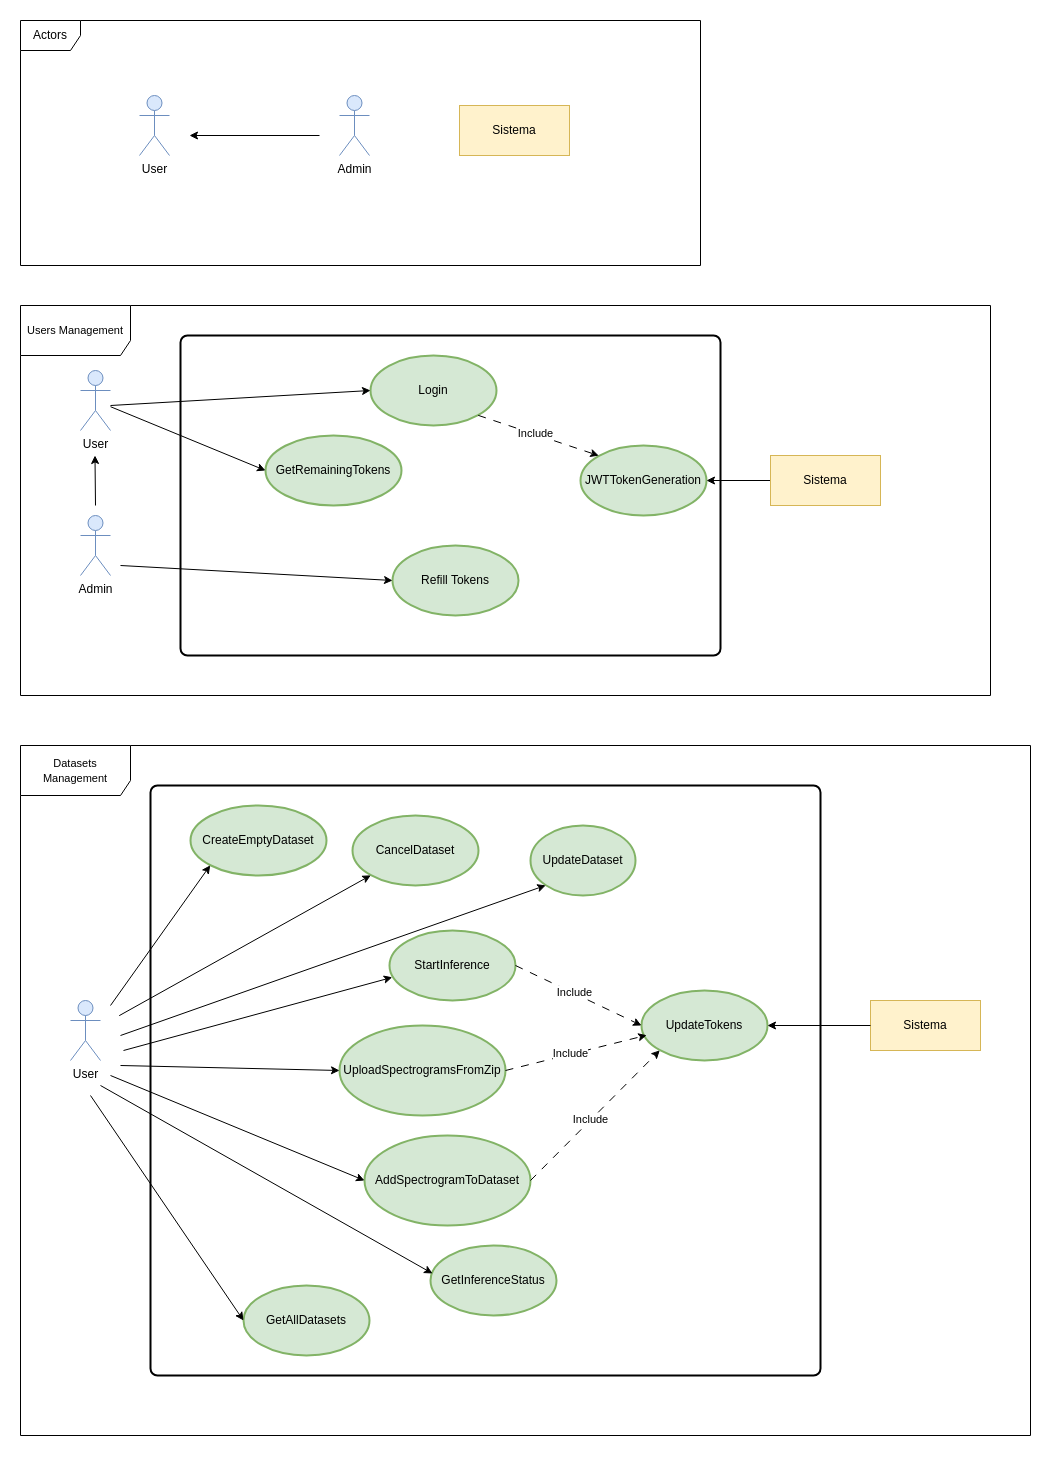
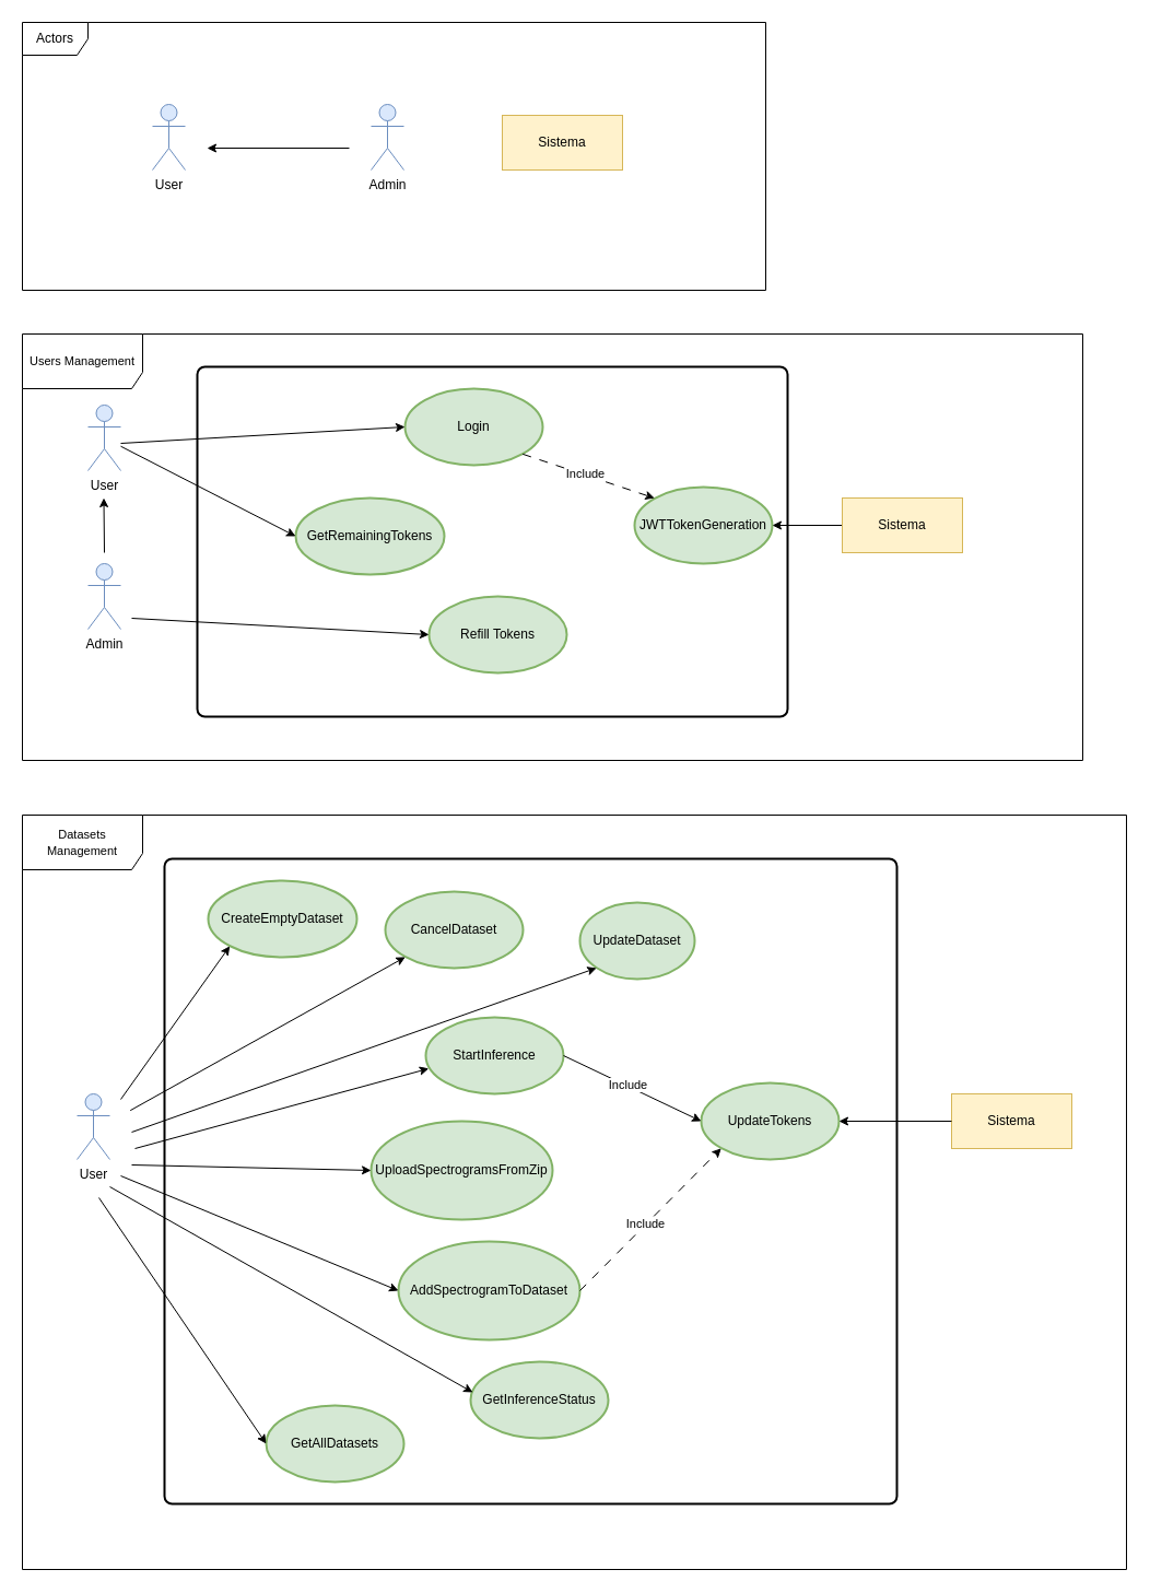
- <mxCell id="13" value="GetRemainingTokens" style="strokeWidth=2;html=1;shape=mxgraph.flowchart.start_1;whiteSpace=wrap;fillColor=#d5e8d4;strokeColor=#82b366;" vertex="1" parent="1"><mxGeometry x="265" y="435" width="136" height="70" as="geometry" /></mxCell>
+ <mxCell id="13" value="GetRemainingTokens" style="strokeWidth=2;html=1;shape=mxgraph.flowchart.start_1;whiteSpace=wrap;fillColor=#d5e8d4;strokeColor=#82b366;" vertex="1" parent="1"><mxGeometry x="270" y="455" width="136" height="70" as="geometry" /></mxCell>
- <mxCell id="40" value="" style="endArrow=classic;html=1;rounded=0;exitX=1;exitY=0.5;exitDx=0;exitDy=0;exitPerimeter=0;entryX=0;entryY=0.5;entryDx=0;entryDy=0;entryPerimeter=0;dashed=1;dashPattern=8 8;" edge="1" parent="1" source="25" target="30"><mxGeometry width="50" height="50" relative="1" as="geometry"><mxPoint x="590" y="1005" as="sourcePoint" /><mxPoint x="640" y="955" as="targetPoint" /></mxGeometry></mxCell>
+ <mxCell id="40" value="" style="endArrow=classic;html=1;rounded=0;exitX=1;exitY=0.5;exitDx=0;exitDy=0;exitPerimeter=0;entryX=0;entryY=0.5;entryDx=0;entryDy=0;entryPerimeter=0;dashed=0;dashPattern=8 8;" edge="1" parent="1" source="25" target="30"><mxGeometry width="50" height="50" relative="1" as="geometry"><mxPoint x="590" y="1005" as="sourcePoint" /><mxPoint x="640" y="955" as="targetPoint" /></mxGeometry></mxCell>
- <mxCell id="42" value="" style="endArrow=classic;html=1;rounded=0;exitX=1;exitY=0.5;exitDx=0;exitDy=0;exitPerimeter=0;entryX=0.041;entryY=0.639;entryDx=0;entryDy=0;entryPerimeter=0;dashed=1;dashPattern=8 8;" edge="1" parent="1" source="29" target="30"><mxGeometry width="50" height="50" relative="1" as="geometry"><mxPoint x="550" y="1105" as="sourcePoint" /><mxPoint x="696" y="1140" as="targetPoint" /></mxGeometry></mxCell>
- <mxCell id="43" value="Include" style="edgeLabel;html=1;align=center;verticalAlign=middle;resizable=0;points=[];" connectable="0" vertex="1" parent="42"><mxGeometry x="-0.076" y="1" relative="1" as="geometry"><mxPoint as="offset" /></mxGeometry></mxCell>
